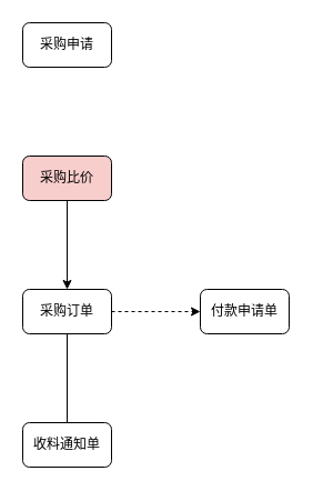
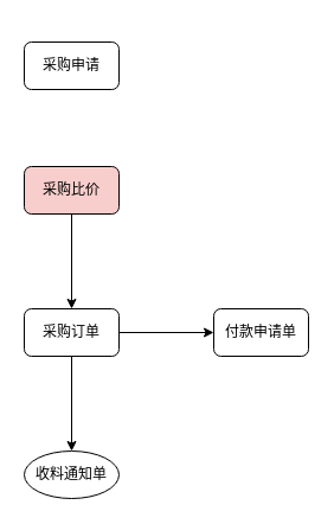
- <mxCell id="2" value="采购申请" style="rounded=1;whiteSpace=wrap;html=1;" parent="1" vertex="1"><mxGeometry x="20" y="20" width="80" height="40" as="geometry" /></mxCell>
+ <mxCell id="2" value="采购申请" style="rounded=1;whiteSpace=wrap;html=1;" parent="1" vertex="1"><mxGeometry x="20" y="35" width="80" height="40" as="geometry" /></mxCell>
- <mxCell id="6" value="" style="edgeStyle=orthogonalEdgeStyle;rounded=0;orthogonalLoop=1;jettySize=auto;html=1;dashed=1;" parent="1" source="7" target="8" edge="1"><mxGeometry relative="1" as="geometry" /></mxCell>
+ <mxCell id="6" value="" style="edgeStyle=orthogonalEdgeStyle;rounded=0;orthogonalLoop=1;jettySize=auto;html=1;" parent="1" source="7" target="8" edge="1"><mxGeometry relative="1" as="geometry" /></mxCell>
- <mxCell id="5" value="" style="edgeStyle=orthogonalEdgeStyle;rounded=0;orthogonalLoop=1;jettySize=auto;html=1;endArrow=none;" parent="1" source="7" target="9" edge="1"><mxGeometry relative="1" as="geometry" /></mxCell>
+ <mxCell id="5" value="" style="edgeStyle=orthogonalEdgeStyle;rounded=0;orthogonalLoop=1;jettySize=auto;html=1;" parent="1" source="7" target="9" edge="1"><mxGeometry relative="1" as="geometry" /></mxCell>
- <mxCell id="9" value="收料通知单" style="rounded=1;whiteSpace=wrap;html=1;" parent="1" vertex="1"><mxGeometry x="20" y="380" width="80" height="40" as="geometry" /></mxCell>
+ <mxCell id="9" value="收料通知单" style="ellipse;whiteSpace=wrap;html=1;" parent="1" vertex="1"><mxGeometry x="20" y="380" width="80" height="40" as="geometry" /></mxCell>
